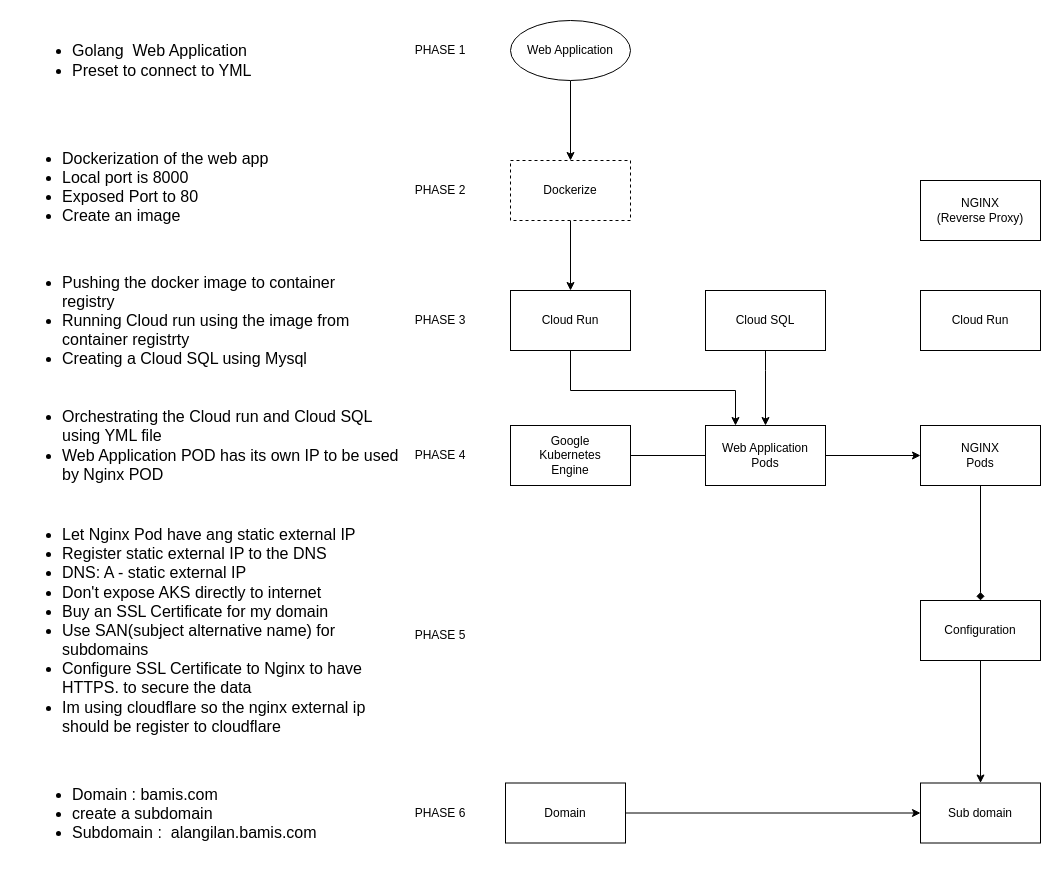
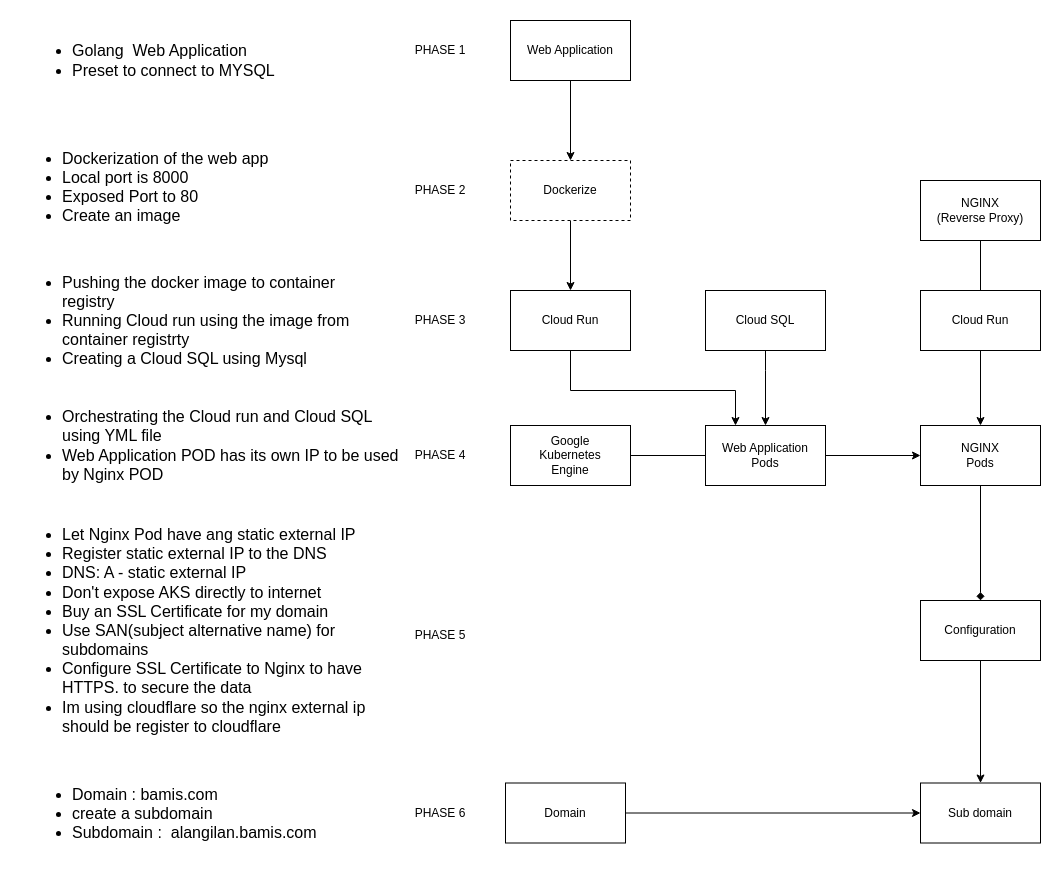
- <mxCell id="3" value="Web Application" style="ellipse;whiteSpace=wrap;html=1;" parent="1" vertex="1"><mxGeometry x="510" y="20" width="120" height="60" as="geometry" /></mxCell>
+ <mxCell id="3" value="Web Application" style="rounded=0;whiteSpace=wrap;html=1;" parent="1" vertex="1"><mxGeometry x="510" y="20" width="120" height="60" as="geometry" /></mxCell>
- <mxCell id="25" value="&lt;ul style=&quot;font-size: 16px&quot;&gt;&lt;li&gt;&lt;font style=&quot;font-size: 16px&quot;&gt;Golang&amp;nbsp; Web Application&lt;/font&gt;&lt;/li&gt;&lt;li&gt;&lt;font style=&quot;font-size: 16px&quot;&gt;Preset to connect to YML&lt;br&gt;&lt;/font&gt;&lt;/li&gt;&lt;/ul&gt;" style="text;strokeColor=none;fillColor=none;html=1;whiteSpace=wrap;verticalAlign=middle;overflow=hidden;" parent="1" vertex="1"><mxGeometry x="30" y="20" width="360" height="80" as="geometry" /></mxCell>
+ <mxCell id="25" value="&lt;ul style=&quot;font-size: 16px&quot;&gt;&lt;li&gt;&lt;font style=&quot;font-size: 16px&quot;&gt;Golang&amp;nbsp; Web Application&lt;/font&gt;&lt;/li&gt;&lt;li&gt;&lt;font style=&quot;font-size: 16px&quot;&gt;Preset to connect to MYSQL&lt;br&gt;&lt;/font&gt;&lt;/li&gt;&lt;/ul&gt;" style="text;strokeColor=none;fillColor=none;html=1;whiteSpace=wrap;verticalAlign=middle;overflow=hidden;" parent="1" vertex="1"><mxGeometry x="30" y="20" width="360" height="80" as="geometry" /></mxCell>
+ <mxCell id="21" style="edgeStyle=orthogonalEdgeStyle;rounded=0;orthogonalLoop=1;jettySize=auto;html=1;entryX=0.5;entryY=0;entryDx=0;entryDy=0;" edge="1" parent="1" source="22" target="32"><mxGeometry relative="1" as="geometry" /></mxCell>
